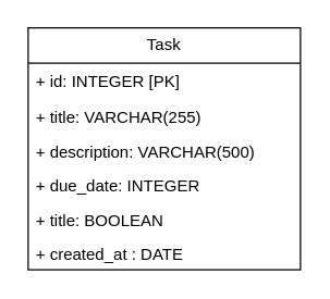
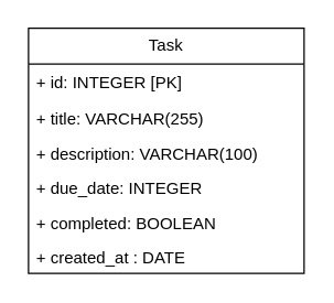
- <mxCell id="5" value="+ description: VARCHAR(500)" style="text;strokeColor=none;fillColor=none;align=left;verticalAlign=top;spacingLeft=4;spacingRight=4;overflow=hidden;rotatable=0;points=[[0,0.5],[1,0.5]];portConstraint=eastwest;whiteSpace=wrap;html=1;" vertex="1" parent="2"><mxGeometry y="78" width="200" height="25" as="geometry" /></mxCell>
+ <mxCell id="5" value="+ description: VARCHAR(100)" style="text;strokeColor=none;fillColor=none;align=left;verticalAlign=top;spacingLeft=4;spacingRight=4;overflow=hidden;rotatable=0;points=[[0,0.5],[1,0.5]];portConstraint=eastwest;whiteSpace=wrap;html=1;" vertex="1" parent="2"><mxGeometry y="78" width="200" height="25" as="geometry" /></mxCell>
- <mxCell id="7" value="+ title: BOOLEAN" style="text;strokeColor=none;fillColor=none;align=left;verticalAlign=top;spacingLeft=4;spacingRight=4;overflow=hidden;rotatable=0;points=[[0,0.5],[1,0.5]];portConstraint=eastwest;whiteSpace=wrap;html=1;" vertex="1" parent="2"><mxGeometry y="128" width="200" height="25" as="geometry" /></mxCell>
+ <mxCell id="7" value="+ completed: BOOLEAN" style="text;strokeColor=none;fillColor=none;align=left;verticalAlign=top;spacingLeft=4;spacingRight=4;overflow=hidden;rotatable=0;points=[[0,0.5],[1,0.5]];portConstraint=eastwest;whiteSpace=wrap;html=1;" vertex="1" parent="2"><mxGeometry y="128" width="200" height="25" as="geometry" /></mxCell>
